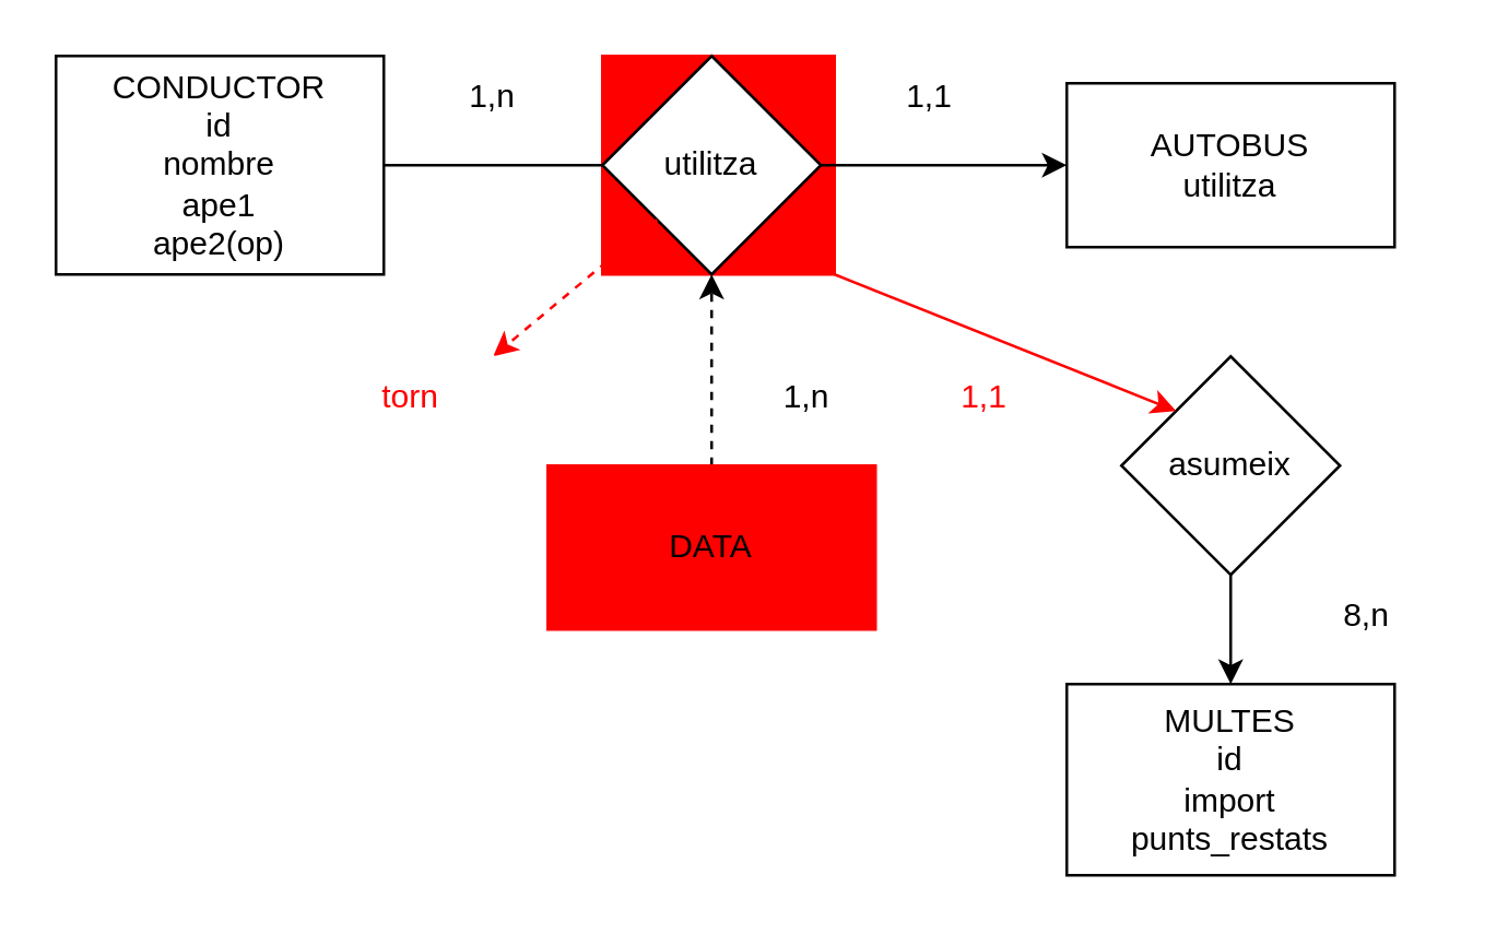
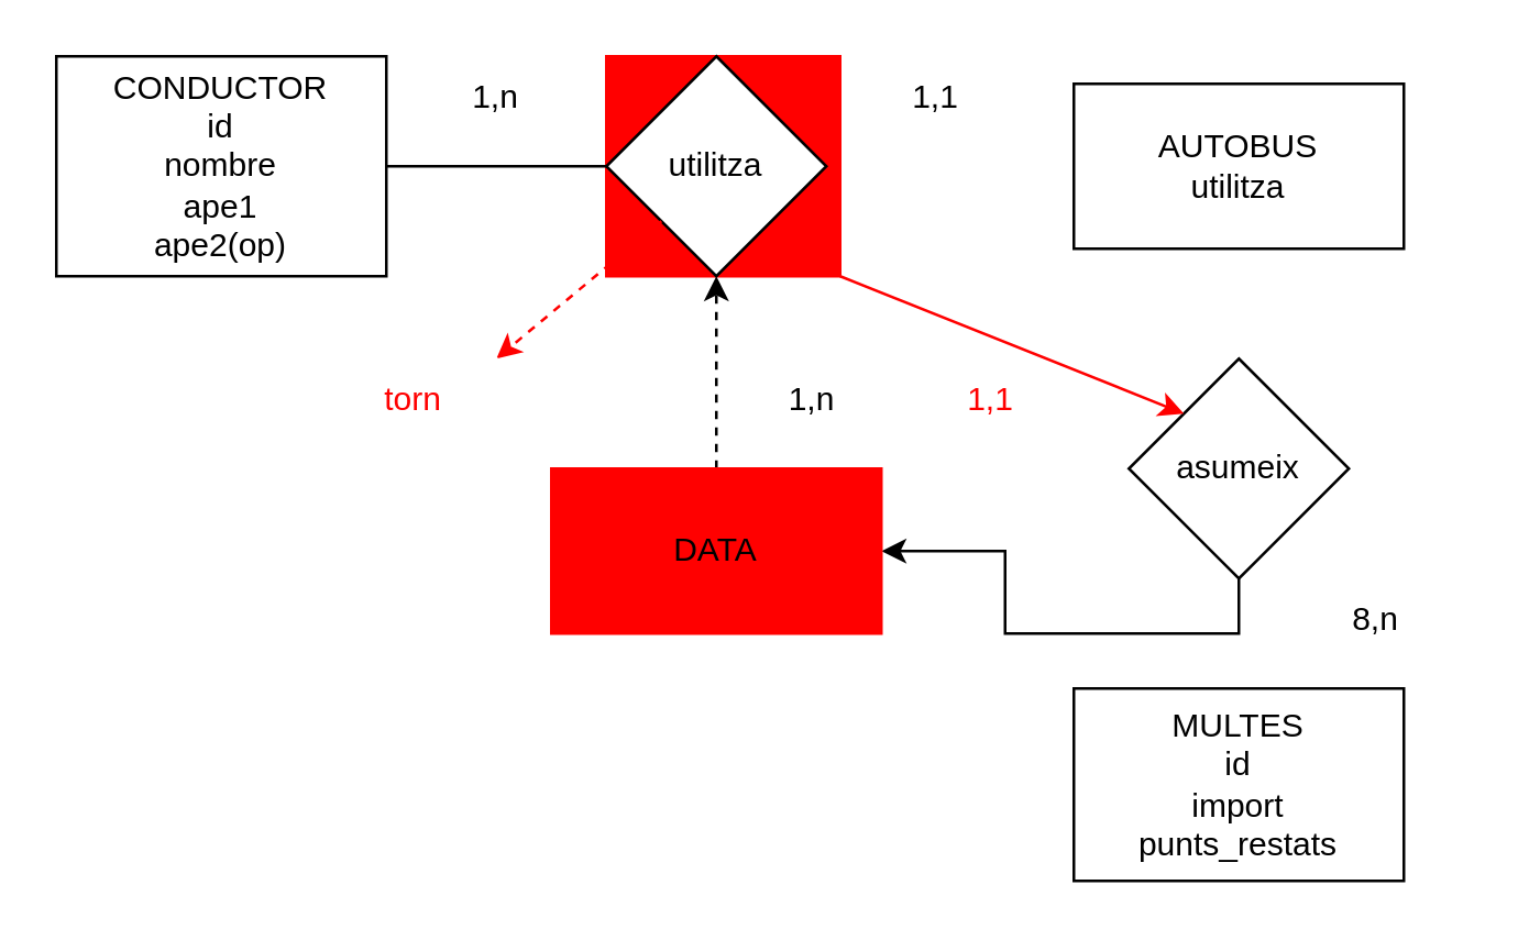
- <mxCell id="3" style="edgeStyle=orthogonalEdgeStyle;rounded=0;orthogonalLoop=1;jettySize=auto;html=1;exitX=1;exitY=0.5;exitDx=0;exitDy=0;entryX=0;entryY=0.5;entryDx=0;entryDy=0;startArrow=none;" parent="1" source="7" target="6" edge="1"><mxGeometry relative="1" as="geometry" /></mxCell>
- <mxCell id="5" style="edgeStyle=orthogonalEdgeStyle;rounded=0;orthogonalLoop=1;jettySize=auto;html=1;exitX=0.5;exitY=1;exitDx=0;exitDy=0;entryX=0.5;entryY=0;entryDx=0;entryDy=0;startArrow=none;" parent="1" source="12" target="11" edge="1"><mxGeometry relative="1" as="geometry" /></mxCell>
+ <mxCell id="5" style="edgeStyle=orthogonalEdgeStyle;rounded=0;orthogonalLoop=1;jettySize=auto;html=1;exitX=0.5;exitY=1;exitDx=0;exitDy=0;startArrow=none;" parent="1" source="12" target="15" edge="1"><mxGeometry relative="1" as="geometry" /></mxCell>
